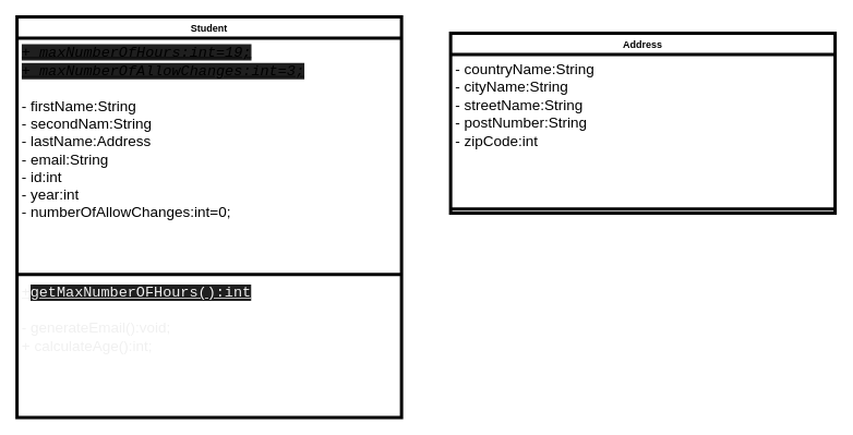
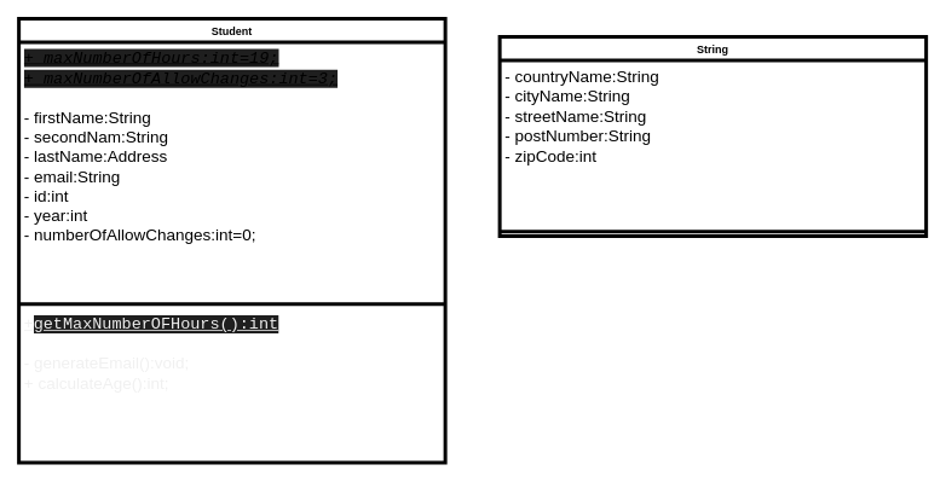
- <mxCell id="6" value="Address" style="swimlane;fontStyle=1;align=center;verticalAlign=top;childLayout=stackLayout;horizontal=1;startSize=26;horizontalStack=0;resizeParent=1;resizeParentMax=0;resizeLast=0;collapsible=1;marginBottom=0;strokeWidth=4;" vertex="1" parent="1"><mxGeometry x="550" y="40" width="470" height="220" as="geometry"><mxRectangle x="80" y="60" width="100" height="30" as="alternateBounds" /></mxGeometry></mxCell>
+ <mxCell id="6" value="String" style="swimlane;fontStyle=1;align=center;verticalAlign=top;childLayout=stackLayout;horizontal=1;startSize=26;horizontalStack=0;resizeParent=1;resizeParentMax=0;resizeLast=0;collapsible=1;marginBottom=0;strokeWidth=4;" vertex="1" parent="1"><mxGeometry x="550" y="40" width="470" height="220" as="geometry"><mxRectangle x="80" y="60" width="100" height="30" as="alternateBounds" /></mxGeometry></mxCell>
